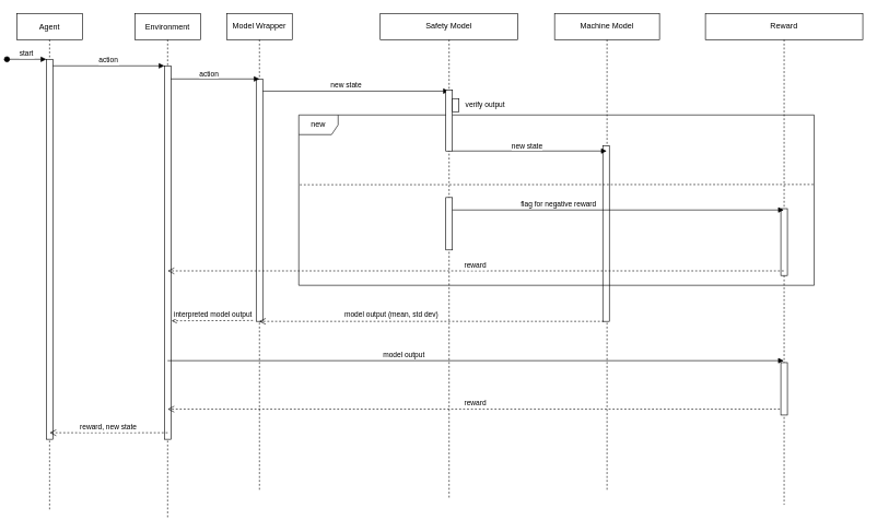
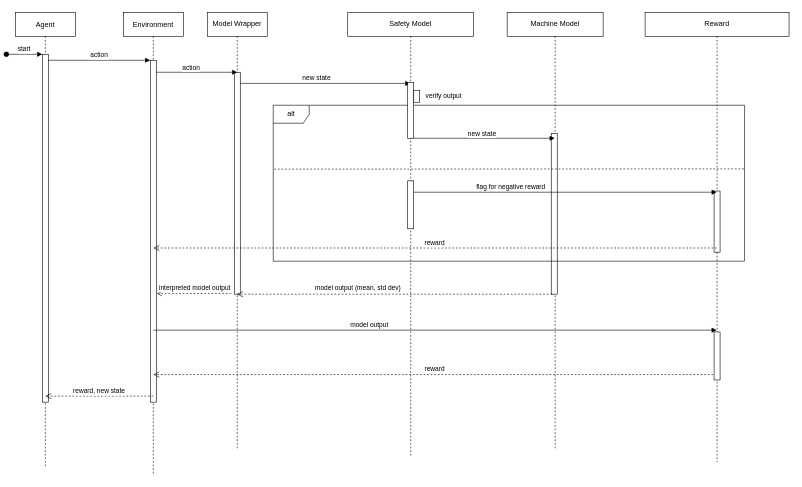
- <mxCell id="21" value="new" style="shape=umlFrame;whiteSpace=wrap;html=1;" parent="19" vertex="1"><mxGeometry x="-390.0" y="155" width="785.82" height="260" as="geometry" /></mxCell>
+ <mxCell id="21" value="alt" style="shape=umlFrame;whiteSpace=wrap;html=1;" parent="19" vertex="1"><mxGeometry x="-390.0" y="155" width="785.82" height="260" as="geometry" /></mxCell>
